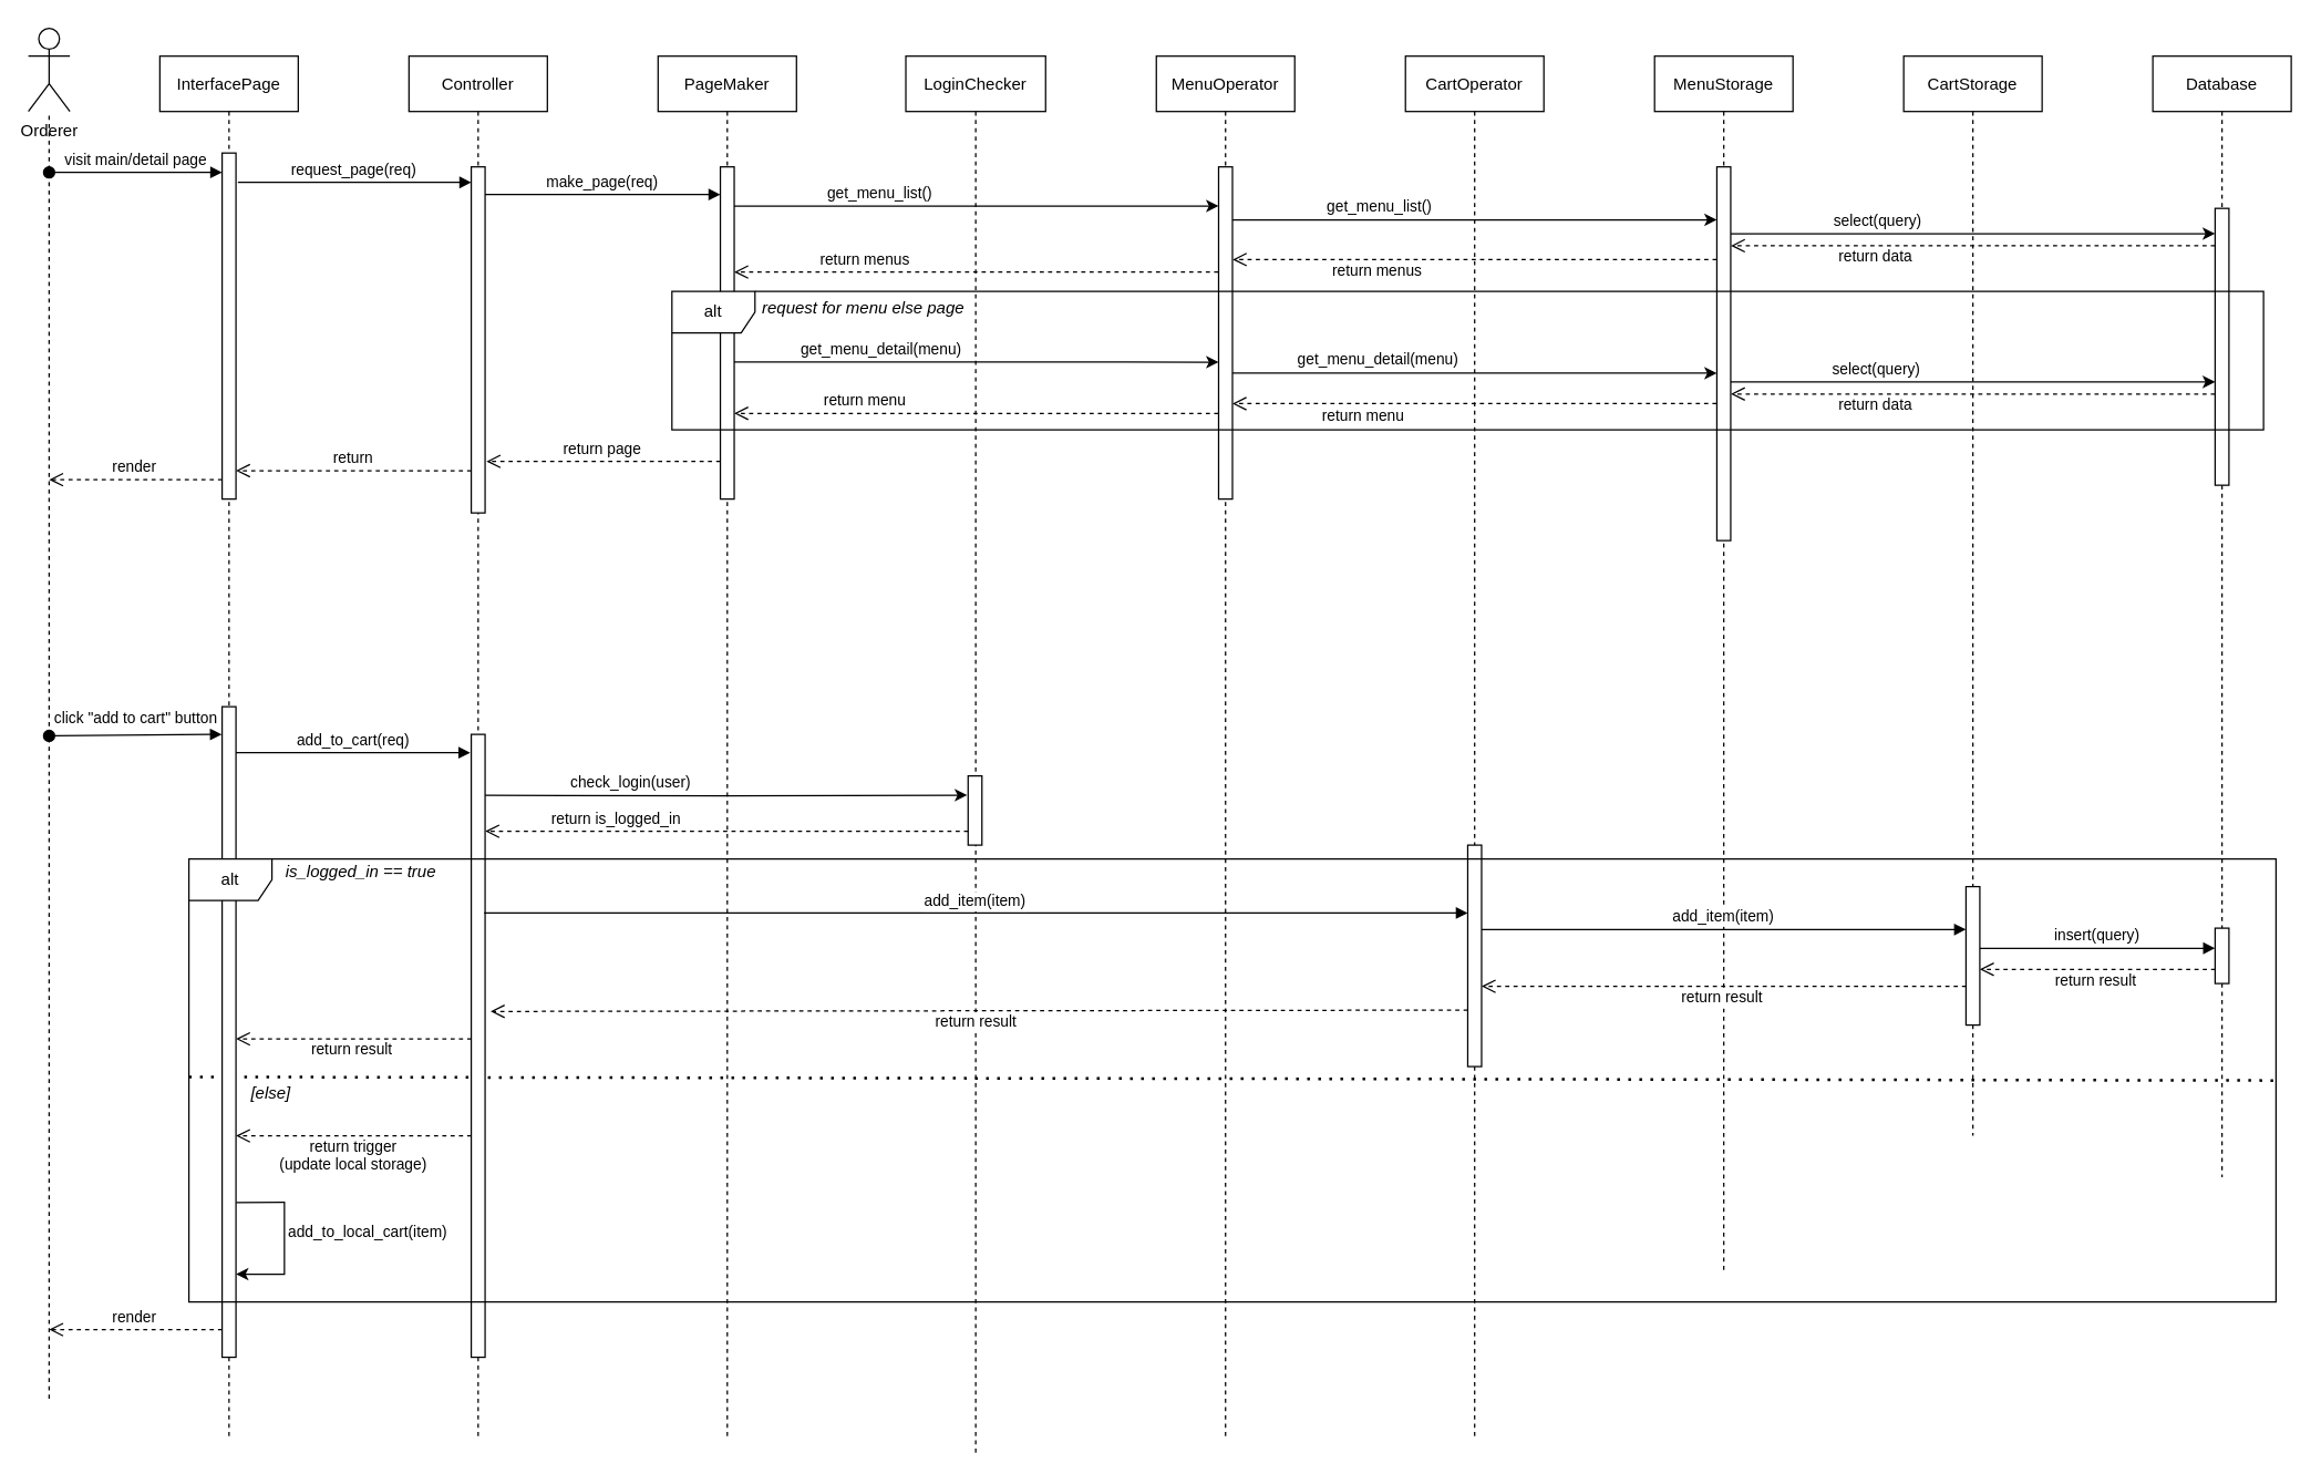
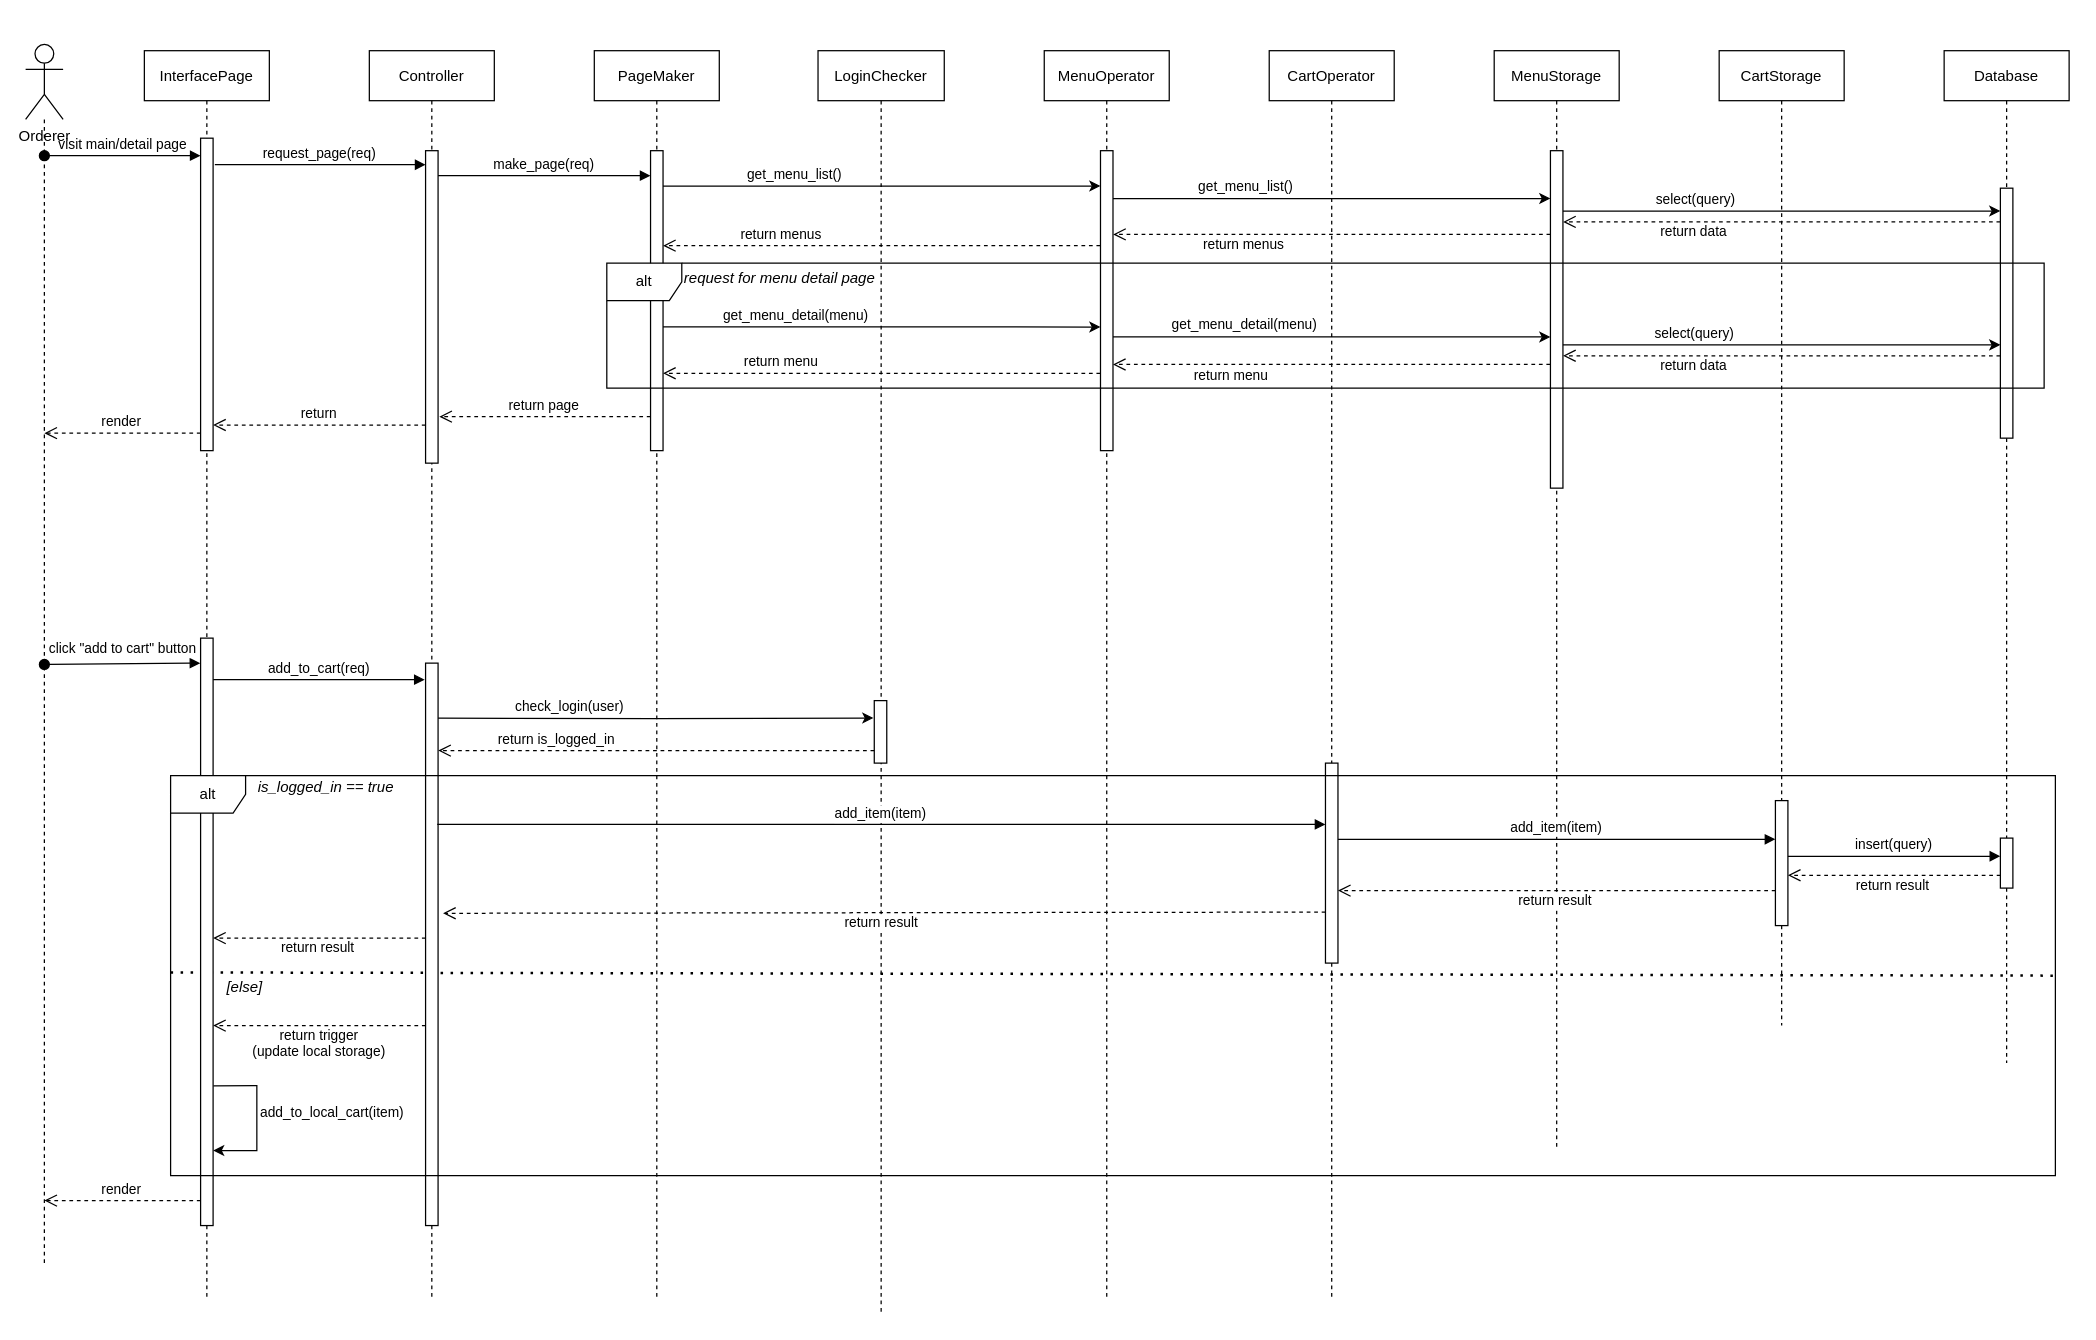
- <mxCell id="41" value="Orderer" style="shape=umlActor;verticalLabelPosition=bottom;verticalAlign=top;html=1;outlineConnect=0;" parent="1" vertex="1"><mxGeometry x="20" y="20" width="30" height="60" as="geometry" /></mxCell>
+ <mxCell id="41" value="Orderer" style="shape=umlActor;verticalLabelPosition=bottom;verticalAlign=top;html=1;outlineConnect=0;" parent="1" vertex="1"><mxGeometry x="20" y="35" width="30" height="60" as="geometry" /></mxCell>
- <mxCell id="37" value="request for menu else page" style="text;html=1;align=center;verticalAlign=middle;resizable=0;points=[];autosize=1;strokeColor=none;fontStyle=2" parent="1" vertex="1"><mxGeometry x="538" y="212" width="170" height="20" as="geometry" /></mxCell>
+ <mxCell id="37" value="request for menu detail page" style="text;html=1;align=center;verticalAlign=middle;resizable=0;points=[];autosize=1;strokeColor=none;fontStyle=2" parent="1" vertex="1"><mxGeometry x="538" y="212" width="170" height="20" as="geometry" /></mxCell>
